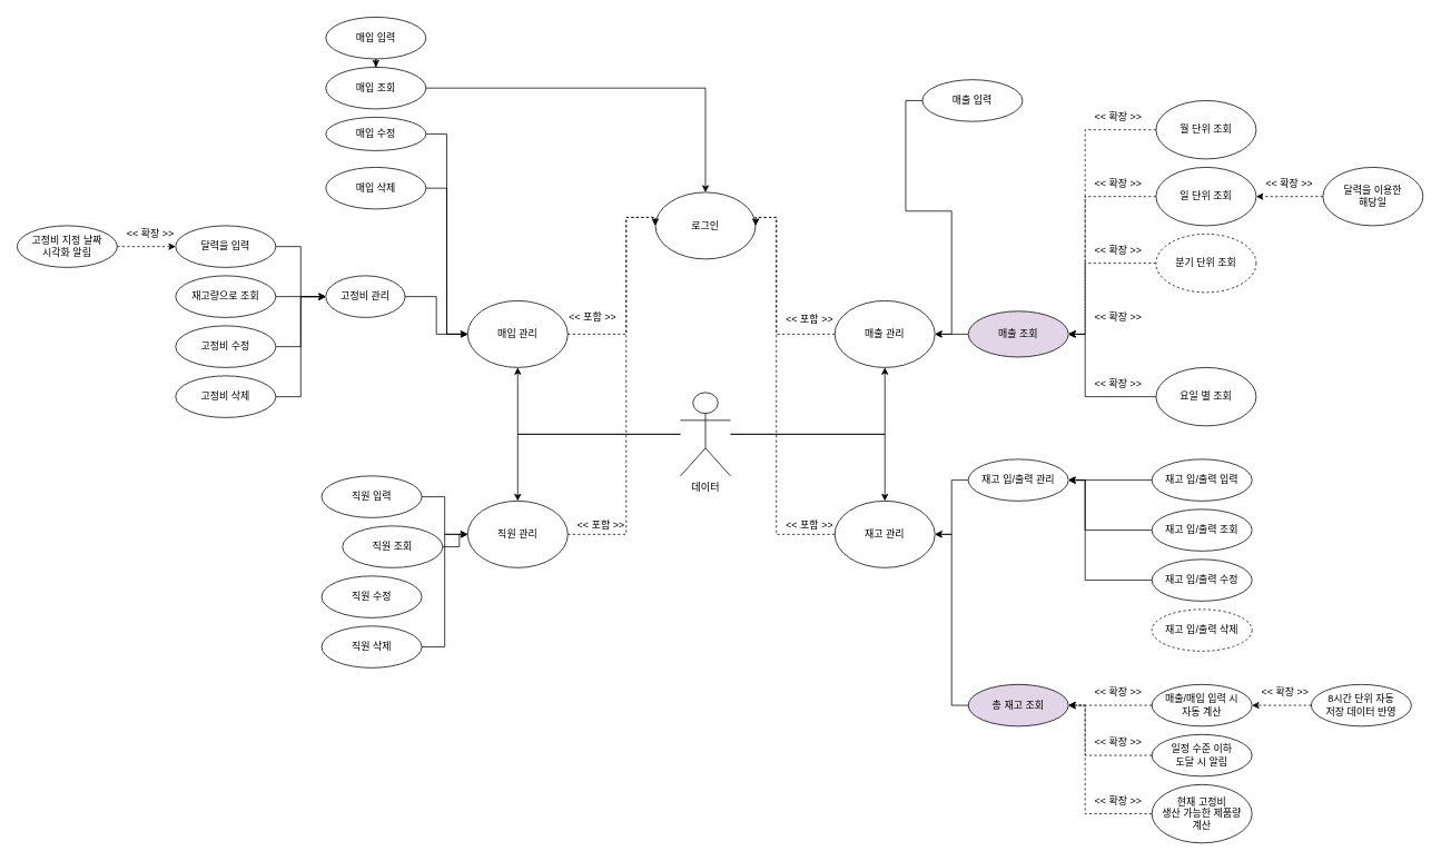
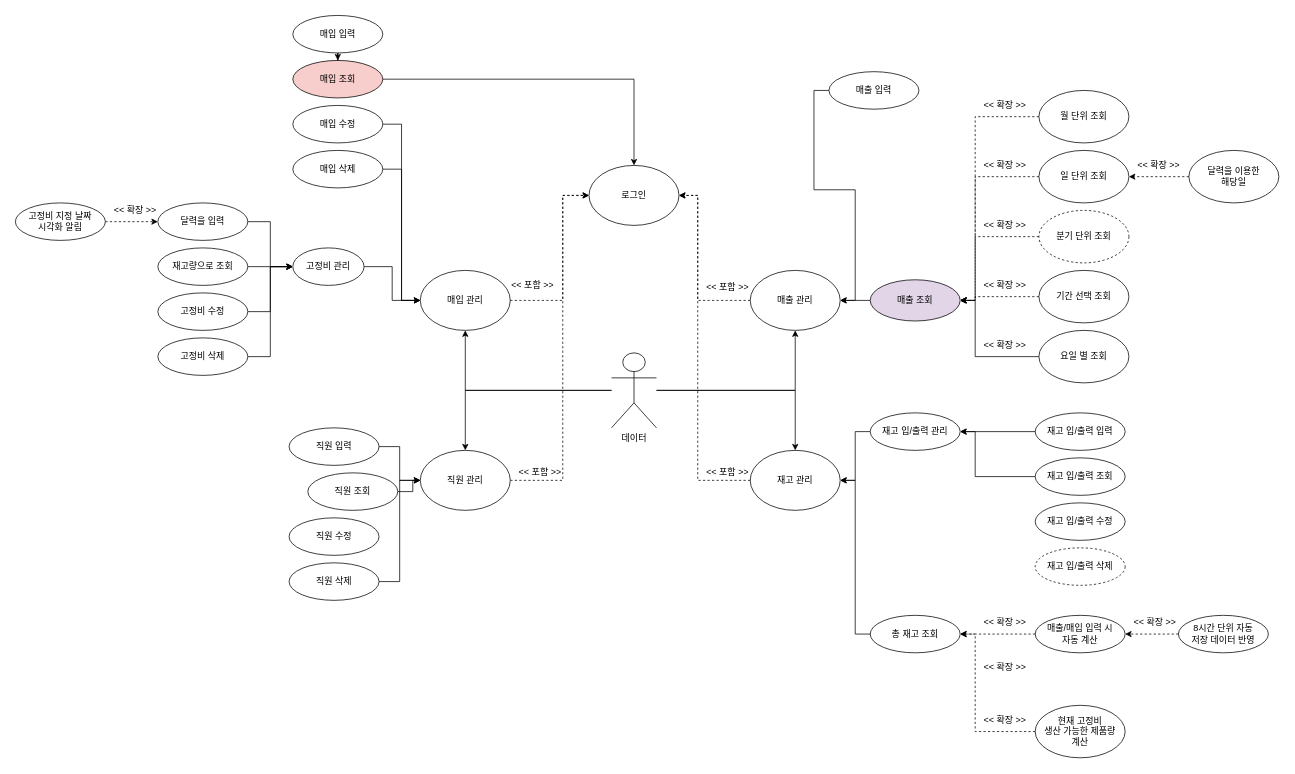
- <mxCell id="43" value="매입 조회" style="ellipse;whiteSpace=wrap;html=1;" vertex="1" parent="28"><mxGeometry x="370" y="60" width="120" height="50" as="geometry" /></mxCell>
+ <mxCell id="43" value="매입 조회" style="ellipse;whiteSpace=wrap;html=1;fillColor=#f8cecc;" vertex="1" parent="28"><mxGeometry x="370" y="60" width="120" height="50" as="geometry" /></mxCell>
- <mxCell id="45" value="매입 수정" style="ellipse;whiteSpace=wrap;html=1;" vertex="1" parent="28"><mxGeometry x="370" y="120" width="120" height="40" as="geometry" /></mxCell>
+ <mxCell id="45" value="매입 수정" style="ellipse;whiteSpace=wrap;html=1;" vertex="1" parent="28"><mxGeometry x="370" y="120" width="120" height="50" as="geometry" /></mxCell>
- <mxCell id="85" value="로그인" style="ellipse;whiteSpace=wrap;html=1;" vertex="1" parent="1"><mxGeometry x="785" y="230" width="120" height="80" as="geometry" /></mxCell>
+ <mxCell id="85" value="로그인" style="ellipse;whiteSpace=wrap;html=1;" vertex="1" parent="1"><mxGeometry x="785" y="220" width="120" height="80" as="geometry" /></mxCell>
+ <mxCell id="83" style="edgeStyle=orthogonalEdgeStyle;rounded=0;orthogonalLoop=1;jettySize=auto;html=1;entryX=1;entryY=0.5;entryDx=0;entryDy=0;dashed=1;" edge="1" parent="1" source="84" target="70"><mxGeometry relative="1" as="geometry"><Array as="points"><mxPoint x="1300" y="395" /><mxPoint x="1300" y="400" /></Array></mxGeometry></mxCell>
+ <mxCell id="84" value="기간 선택 조회" style="ellipse;whiteSpace=wrap;html=1;container=0;" vertex="1" parent="1"><mxGeometry x="1385" y="360" width="120" height="70" as="geometry" /></mxCell>
- <mxCell id="12" style="edgeStyle=orthogonalEdgeStyle;rounded=0;orthogonalLoop=1;jettySize=auto;html=1;entryX=1;entryY=0.5;entryDx=0;entryDy=0;" edge="1" parent="2" source="5" target="9"><mxGeometry relative="1" as="geometry"><Array as="points"><mxPoint x="300" y="255" /><mxPoint x="300" y="135" /></Array></mxGeometry></mxCell>
- <mxCell id="13" value="총 재고 조회" style="ellipse;whiteSpace=wrap;html=1;fillColor=#e1d5e7;" vertex="1" parent="2"><mxGeometry x="160" y="380" width="120" height="50" as="geometry" /></mxCell>
+ <mxCell id="13" value="총 재고 조회" style="ellipse;whiteSpace=wrap;html=1;" vertex="1" parent="2"><mxGeometry x="160" y="380" width="120" height="50" as="geometry" /></mxCell>
- <mxCell id="18" style="edgeStyle=orthogonalEdgeStyle;rounded=0;orthogonalLoop=1;jettySize=auto;html=1;entryX=1;entryY=0.5;entryDx=0;entryDy=0;dashed=1;" edge="1" parent="2" source="19" target="13"><mxGeometry relative="1" as="geometry"><Array as="points"><mxPoint x="300" y="465" /><mxPoint x="300" y="405" /></Array></mxGeometry></mxCell>
- <mxCell id="19" value="일정 수준 이하&lt;br&gt;도달 시 알림" style="ellipse;whiteSpace=wrap;html=1;" vertex="1" parent="2"><mxGeometry x="380" y="440" width="120" height="50" as="geometry" /></mxCell>
